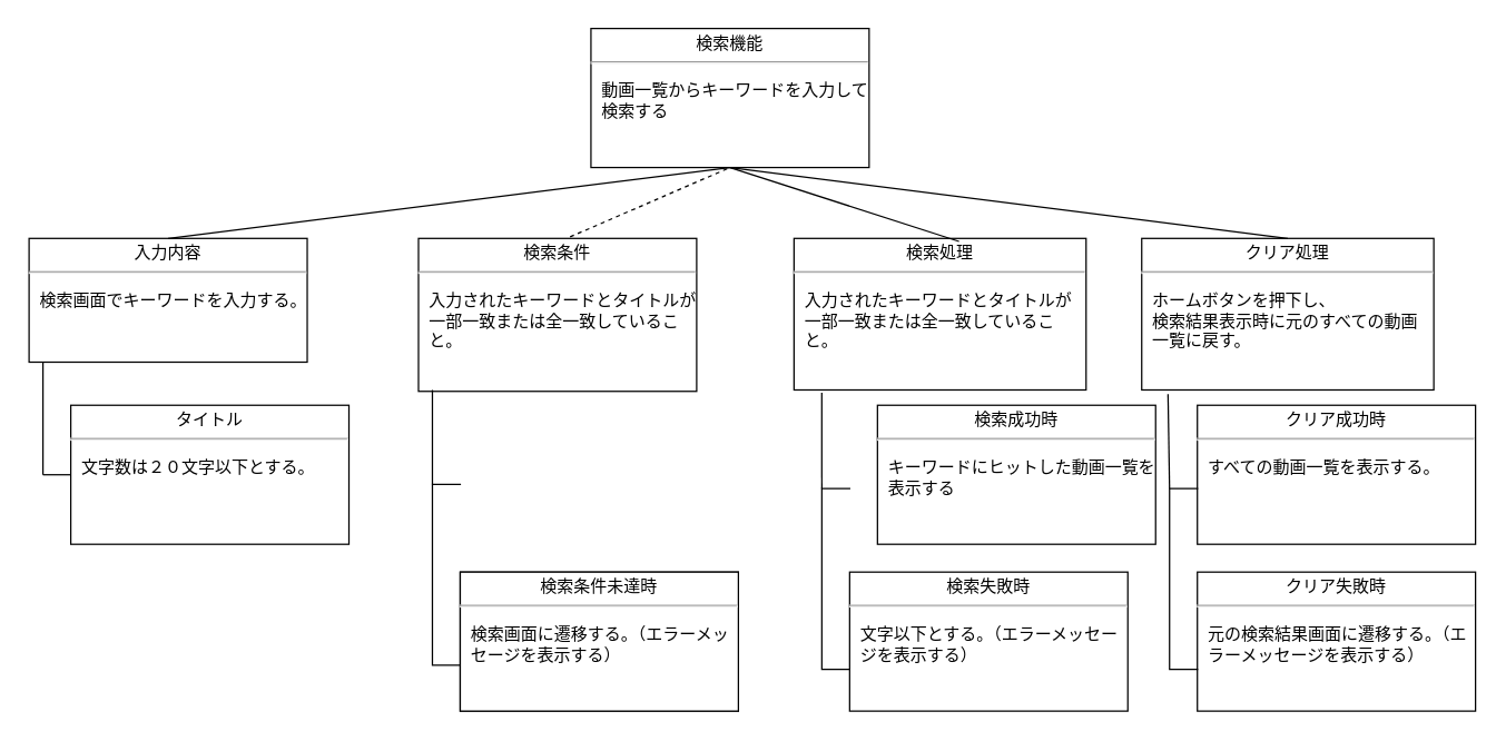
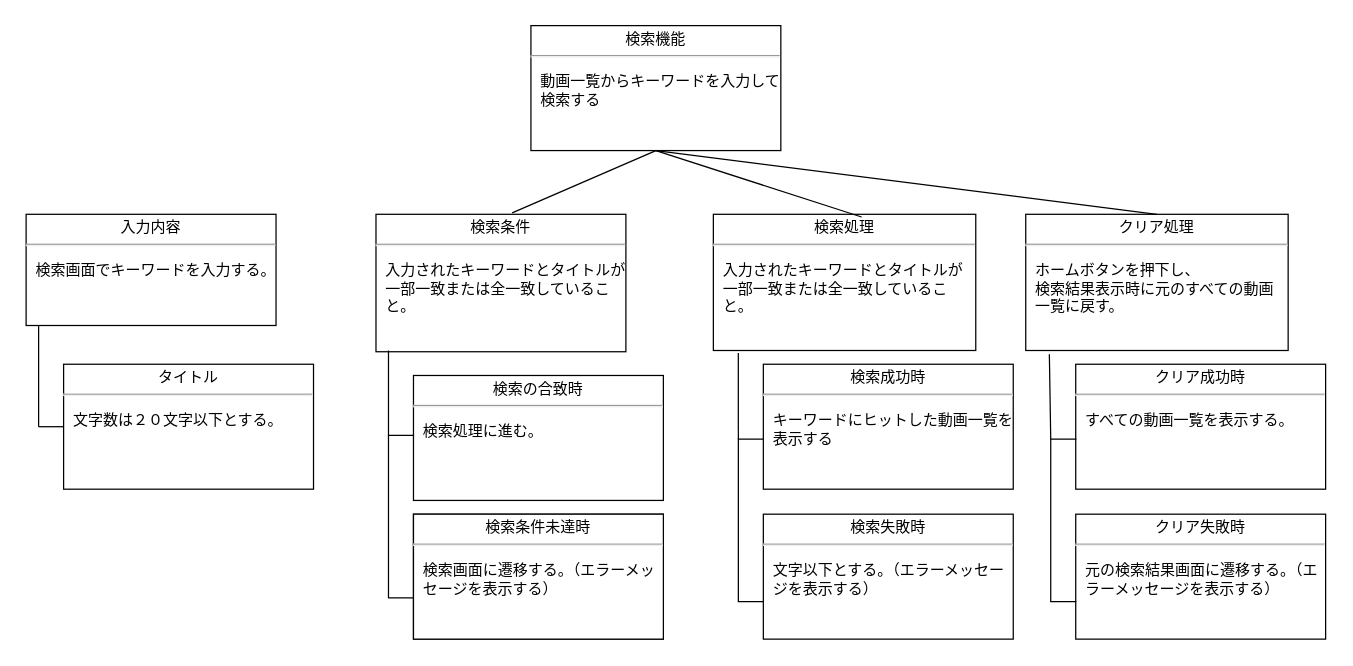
- <mxCell id="11" value="" style="endArrow=none;html=1;entryX=0.5;entryY=1;entryDx=0;entryDy=0;exitX=0.5;exitY=0;exitDx=0;exitDy=0;" parent="1" source="7" target="2" edge="1"><mxGeometry width="50" height="50" relative="1" as="geometry"><mxPoint x="460" y="341" as="sourcePoint" /><mxPoint x="510" y="291" as="targetPoint" /></mxGeometry></mxCell>
- <mxCell id="13" value="" style="endArrow=none;html=1;entryX=0.5;entryY=1;entryDx=0;entryDy=0;exitX=0.545;exitY=-0.01;exitDx=0;exitDy=0;exitPerimeter=0;dashed=1;" parent="1" source="6" target="2" edge="1"><mxGeometry width="50" height="50" relative="1" as="geometry"><mxPoint x="460" y="341" as="sourcePoint" /><mxPoint x="510" y="291" as="targetPoint" /></mxGeometry></mxCell>
+ <mxCell id="13" value="" style="endArrow=none;html=1;entryX=0.5;entryY=1;entryDx=0;entryDy=0;exitX=0.545;exitY=-0.01;exitDx=0;exitDy=0;exitPerimeter=0;" parent="1" source="6" target="2" edge="1"><mxGeometry width="50" height="50" relative="1" as="geometry"><mxPoint x="460" y="341" as="sourcePoint" /><mxPoint x="510" y="291" as="targetPoint" /></mxGeometry></mxCell>
- <mxCell id="3" value="&lt;p style=&quot;margin: 0px ; margin-top: 4px ; text-align: center&quot;&gt;検索成功時&lt;/p&gt;&lt;hr&gt;&lt;p&gt;&lt;/p&gt;&lt;p style=&quot;margin: 0px ; margin-left: 8px ; text-align: left&quot;&gt;キーワードにヒットした動画一覧を表示する&lt;/p&gt;" style="shape=rect;overflow=fill;html=1;whiteSpace=wrap;align=center;" parent="1" vertex="1"><mxGeometry x="630" y="291" width="200" height="100" as="geometry" /></mxCell>
+ <mxCell id="3" value="&lt;p style=&quot;margin: 0px ; margin-top: 4px ; text-align: center&quot;&gt;検索成功時&lt;/p&gt;&lt;hr&gt;&lt;p&gt;&lt;/p&gt;&lt;p style=&quot;margin: 0px ; margin-left: 8px ; text-align: left&quot;&gt;キーワードにヒットした動画一覧を表示する&lt;/p&gt;" style="shape=rect;overflow=fill;html=1;whiteSpace=wrap;align=center;" parent="1" vertex="1"><mxGeometry x="610" y="291" width="200" height="100" as="geometry" /></mxCell>
+ <mxCell id="9" value="&lt;p style=&quot;margin: 0px ; margin-top: 4px ; text-align: center&quot;&gt;検索の合致時&lt;/p&gt;&lt;hr&gt;&lt;p&gt;&lt;/p&gt;&lt;p style=&quot;margin: 0px ; margin-left: 8px ; text-align: left&quot;&gt;検索&lt;span&gt;処理に進む。&lt;/span&gt;&lt;/p&gt;" style="shape=rect;overflow=fill;html=1;whiteSpace=wrap;align=center;" parent="1" vertex="1"><mxGeometry x="330" y="300" width="200" height="100" as="geometry" /></mxCell>
